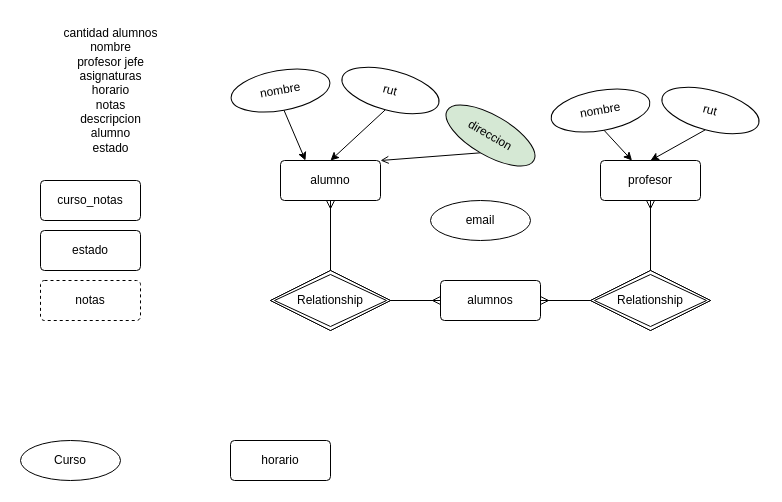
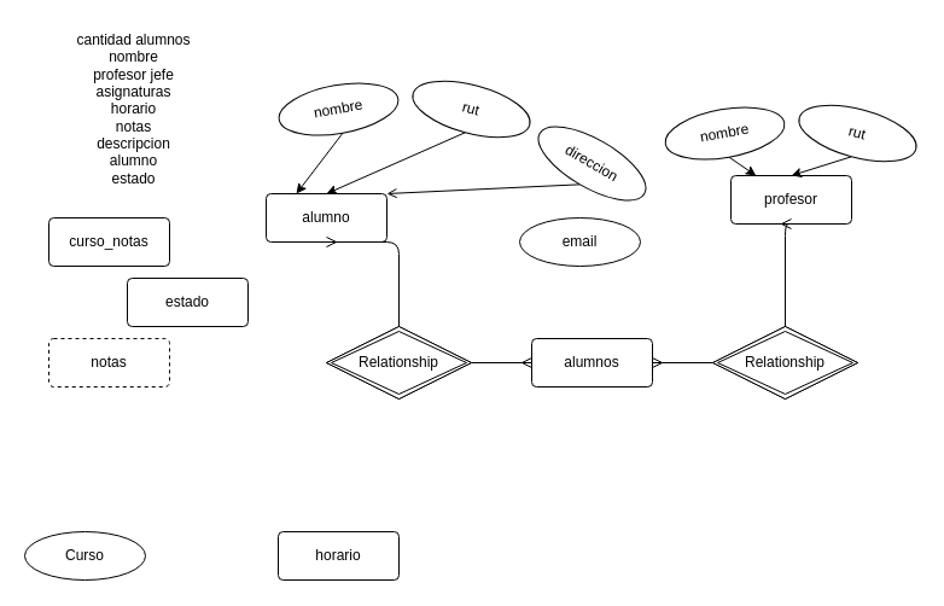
- <mxCell id="16" value="direccion" style="ellipse;whiteSpace=wrap;html=1;align=center;rotation=30;fillColor=#d5e8d4;" parent="1" vertex="1"><mxGeometry x="440" y="115" width="100" height="40" as="geometry" /></mxCell>
+ <mxCell id="16" value="direccion" style="ellipse;whiteSpace=wrap;html=1;align=center;rotation=30;" parent="1" vertex="1"><mxGeometry x="440" y="115" width="100" height="40" as="geometry" /></mxCell>
- <mxCell id="4" value="alumno" style="rounded=1;arcSize=10;whiteSpace=wrap;html=1;align=center;" parent="1" vertex="1"><mxGeometry x="280" y="160" width="100" height="40" as="geometry" /></mxCell>
+ <mxCell id="4" value="alumno" style="rounded=1;arcSize=10;whiteSpace=wrap;html=1;align=center;" parent="1" vertex="1"><mxGeometry x="220" y="160" width="100" height="40" as="geometry" /></mxCell>
- <mxCell id="5" value="profesor" style="rounded=1;arcSize=10;whiteSpace=wrap;html=1;align=center;" parent="1" vertex="1"><mxGeometry x="600" y="160" width="100" height="40" as="geometry" /></mxCell>
+ <mxCell id="5" value="profesor" style="rounded=1;arcSize=10;whiteSpace=wrap;html=1;align=center;" parent="1" vertex="1"><mxGeometry x="605" y="145" width="100" height="40" as="geometry" /></mxCell>
- <mxCell id="17" value="email" style="ellipse;whiteSpace=wrap;html=1;align=center;" parent="1" vertex="1"><mxGeometry x="430" y="200" width="100" height="40" as="geometry" /></mxCell>
+ <mxCell id="17" value="email" style="ellipse;whiteSpace=wrap;html=1;align=center;" parent="1" vertex="1"><mxGeometry x="430" y="180" width="100" height="40" as="geometry" /></mxCell>
- <mxCell id="9" value="estado" style="rounded=1;arcSize=10;whiteSpace=wrap;html=1;align=center;" parent="1" vertex="1"><mxGeometry x="40" y="230" width="100" height="40" as="geometry" /></mxCell>
+ <mxCell id="9" value="estado" style="rounded=1;arcSize=10;whiteSpace=wrap;html=1;align=center;" parent="1" vertex="1"><mxGeometry x="105" y="230" width="100" height="40" as="geometry" /></mxCell>
